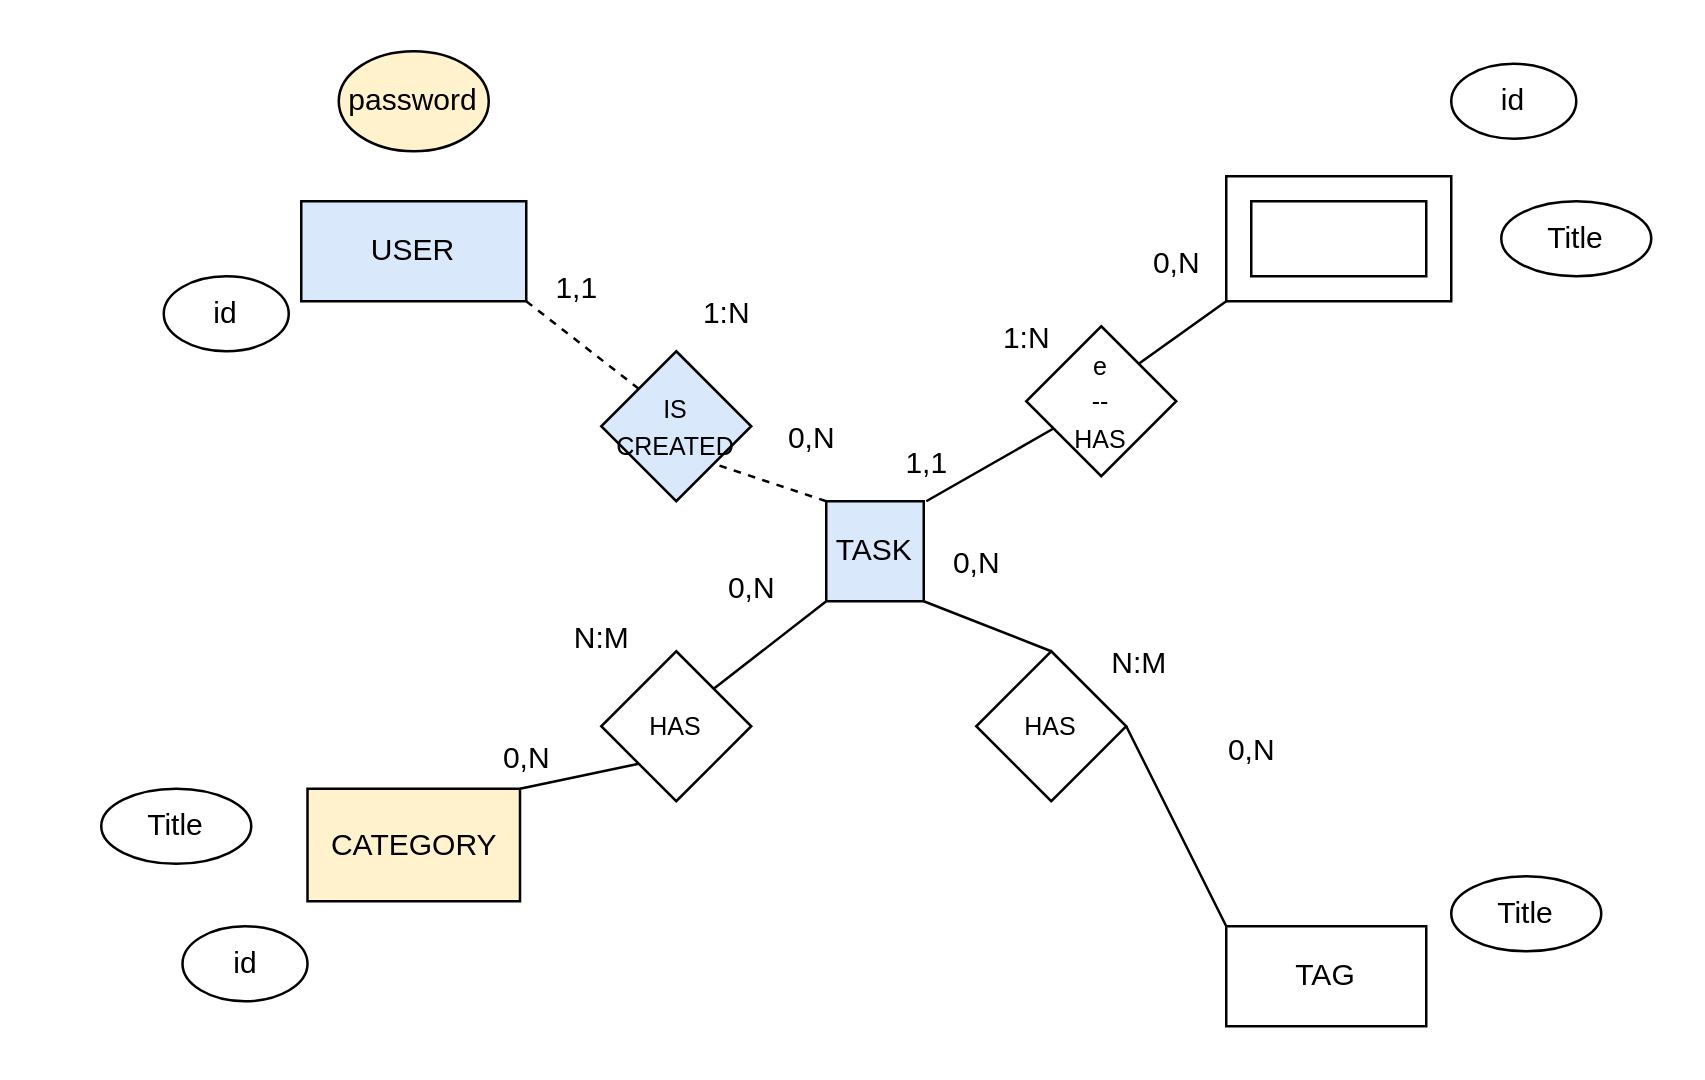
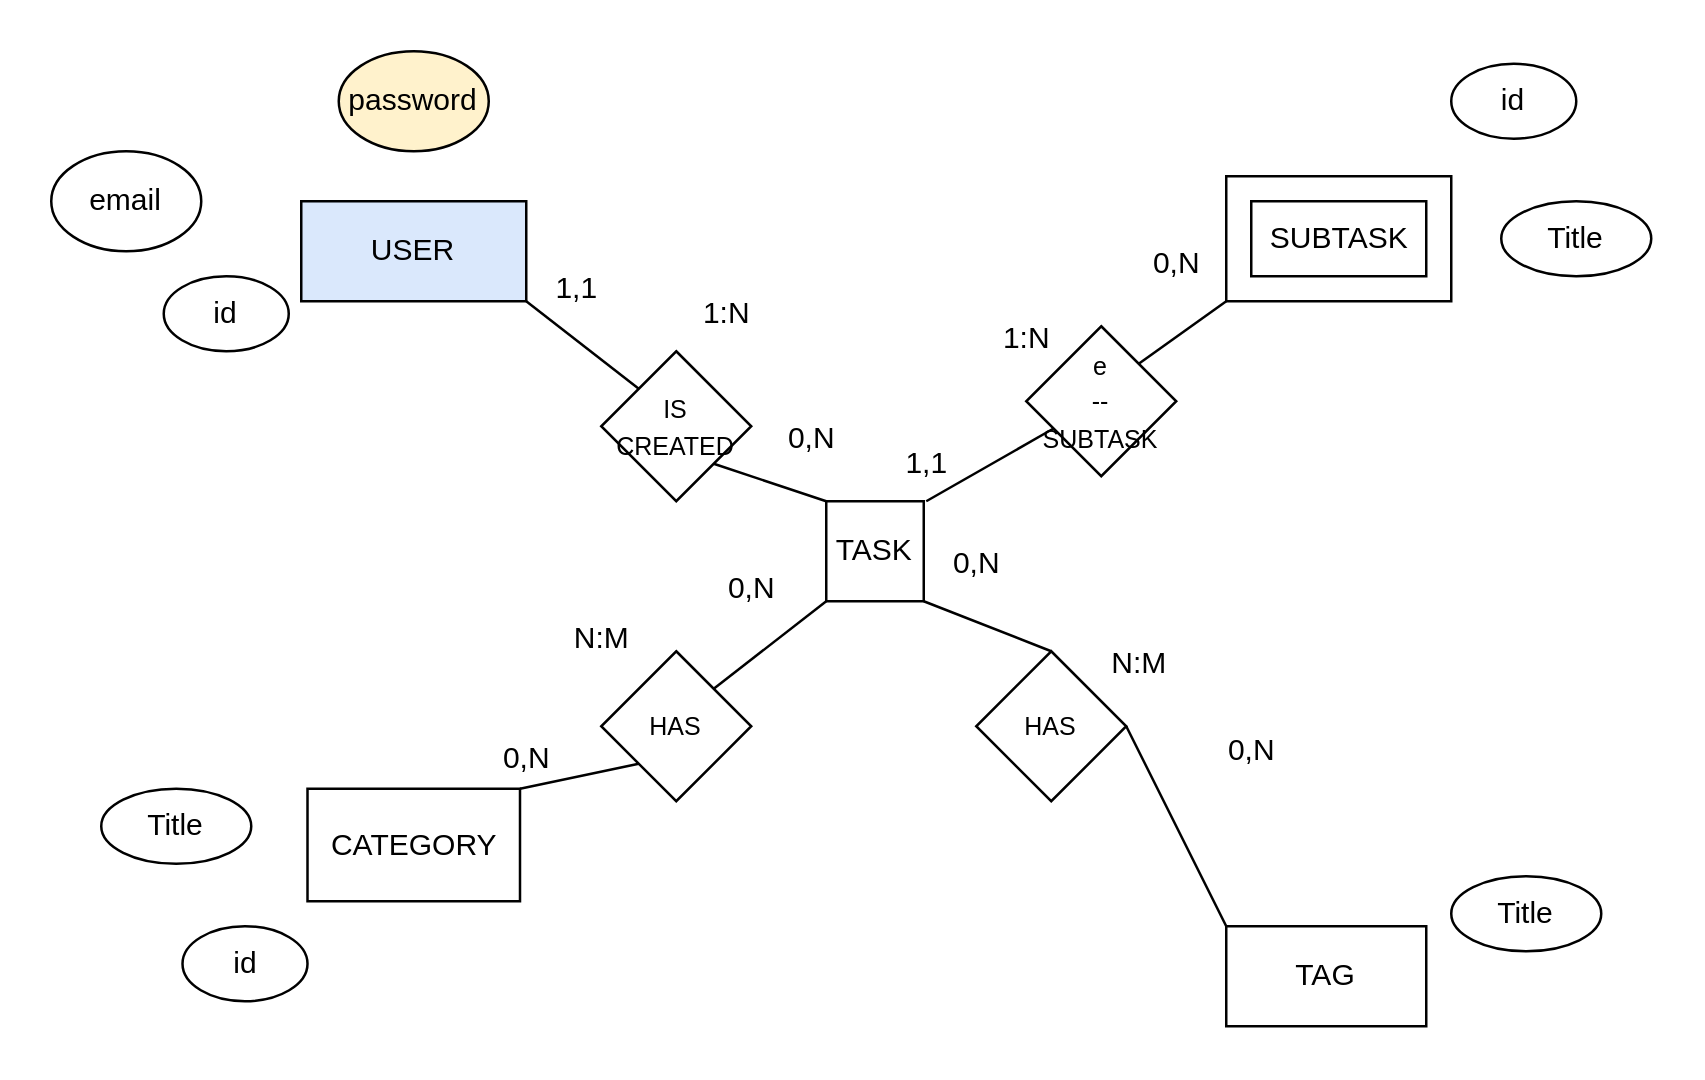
+ <mxCell id="18" value="email" style="ellipse;whiteSpace=wrap;html=1;" vertex="1" parent="1"><mxGeometry x="20" y="60" width="60" height="40" as="geometry" /></mxCell>
+ <mxCell id="39" value="&lt;span style=&quot;text-wrap-mode: wrap;&quot;&gt;SUBTASK&lt;/span&gt;" style="text;html=1;align=center;verticalAlign=middle;resizable=0;points=[];autosize=1;strokeColor=none;fillColor=none;" vertex="1" parent="1"><mxGeometry x="495" y="80" width="80" height="30" as="geometry" /></mxCell>
- <mxCell id="14" value="" style="endArrow=none;html=1;rounded=0;exitX=0;exitY=0;exitDx=0;exitDy=0;entryX=1;entryY=1;entryDx=0;entryDy=0;dashed=1;" edge="1" parent="1" source="6" target="5"><mxGeometry width="50" height="50" relative="1" as="geometry"><mxPoint x="340" y="210" as="sourcePoint" /><mxPoint x="295" y="195" as="targetPoint" /></mxGeometry></mxCell>
+ <mxCell id="14" value="" style="endArrow=none;html=1;rounded=0;exitX=0;exitY=0;exitDx=0;exitDy=0;entryX=1;entryY=1;entryDx=0;entryDy=0;" edge="1" parent="1" source="6" target="5"><mxGeometry width="50" height="50" relative="1" as="geometry"><mxPoint x="340" y="210" as="sourcePoint" /><mxPoint x="295" y="195" as="targetPoint" /></mxGeometry></mxCell>
- <mxCell id="8" value="&lt;div&gt;&lt;font style=&quot;font-size: 10px;&quot;&gt;e&lt;/font&gt;&lt;/div&gt;&lt;div&gt;&lt;font style=&quot;font-size: 10px;&quot;&gt;--&lt;/font&gt;&lt;/div&gt;&lt;font style=&quot;font-size: 10px;&quot;&gt;HAS&lt;/font&gt;" style="rhombus;whiteSpace=wrap;html=1;" vertex="1" parent="1"><mxGeometry x="410" y="130" width="60" height="60" as="geometry" /></mxCell>
+ <mxCell id="8" value="&lt;div&gt;&lt;font style=&quot;font-size: 10px;&quot;&gt;e&lt;/font&gt;&lt;/div&gt;&lt;div&gt;&lt;font style=&quot;font-size: 10px;&quot;&gt;--&lt;/font&gt;&lt;/div&gt;&lt;font style=&quot;font-size: 10px;&quot;&gt;SUBTASK&lt;/font&gt;" style="rhombus;whiteSpace=wrap;html=1;" vertex="1" parent="1"><mxGeometry x="410" y="130" width="60" height="60" as="geometry" /></mxCell>
- <mxCell id="6" value="&lt;font style=&quot;font-size: 10px;&quot;&gt;IS CREATED&lt;/font&gt;" style="rhombus;whiteSpace=wrap;html=1;fillColor=#dae8fc;" vertex="1" parent="1"><mxGeometry x="240" y="140" width="60" height="60" as="geometry" /></mxCell>
+ <mxCell id="6" value="&lt;font style=&quot;font-size: 10px;&quot;&gt;IS CREATED&lt;/font&gt;" style="rhombus;whiteSpace=wrap;html=1;" vertex="1" parent="1"><mxGeometry x="240" y="140" width="60" height="60" as="geometry" /></mxCell>
- <mxCell id="13" value="" style="endArrow=none;html=1;rounded=0;exitX=0;exitY=0;exitDx=0;exitDy=0;entryX=1;entryY=1;entryDx=0;entryDy=0;dashed=1;" edge="1" parent="1" source="2" target="6"><mxGeometry width="50" height="50" relative="1" as="geometry"><mxPoint x="295" y="285" as="sourcePoint" /><mxPoint x="340" y="250" as="targetPoint" /></mxGeometry></mxCell>
+ <mxCell id="13" value="" style="endArrow=none;html=1;rounded=0;exitX=0;exitY=0;exitDx=0;exitDy=0;entryX=1;entryY=1;entryDx=0;entryDy=0;" edge="1" parent="1" source="2" target="6"><mxGeometry width="50" height="50" relative="1" as="geometry"><mxPoint x="295" y="285" as="sourcePoint" /><mxPoint x="340" y="250" as="targetPoint" /></mxGeometry></mxCell>
- <mxCell id="2" value="TASK" style="rounded=0;whiteSpace=wrap;html=1;fillColor=#dae8fc;" vertex="1" parent="1"><mxGeometry x="330" y="200" width="39" height="40" as="geometry" /></mxCell>
+ <mxCell id="2" value="TASK" style="rounded=0;whiteSpace=wrap;html=1;" vertex="1" parent="1"><mxGeometry x="330" y="200" width="39" height="40" as="geometry" /></mxCell>
- <mxCell id="4" value="CATEGORY" style="rounded=0;whiteSpace=wrap;html=1;fillColor=#fff2cc;" vertex="1" parent="1"><mxGeometry x="122.5" y="315" width="85" height="45" as="geometry" /></mxCell>
+ <mxCell id="4" value="CATEGORY" style="rounded=0;whiteSpace=wrap;html=1;" vertex="1" parent="1"><mxGeometry x="122.5" y="315" width="85" height="45" as="geometry" /></mxCell>
